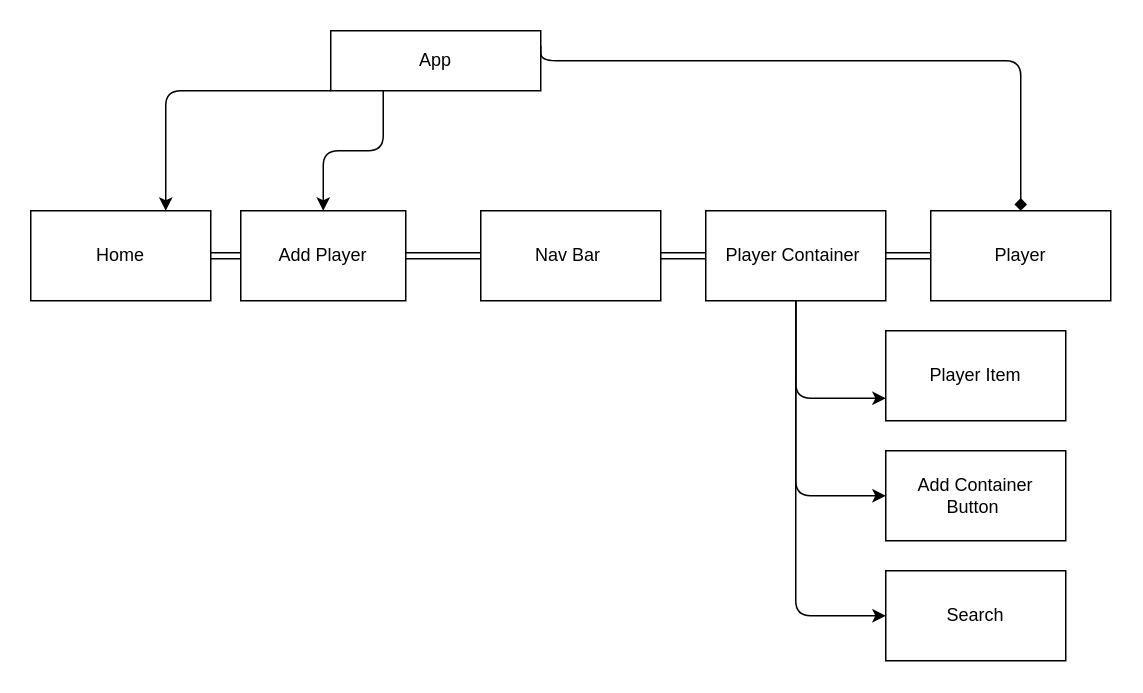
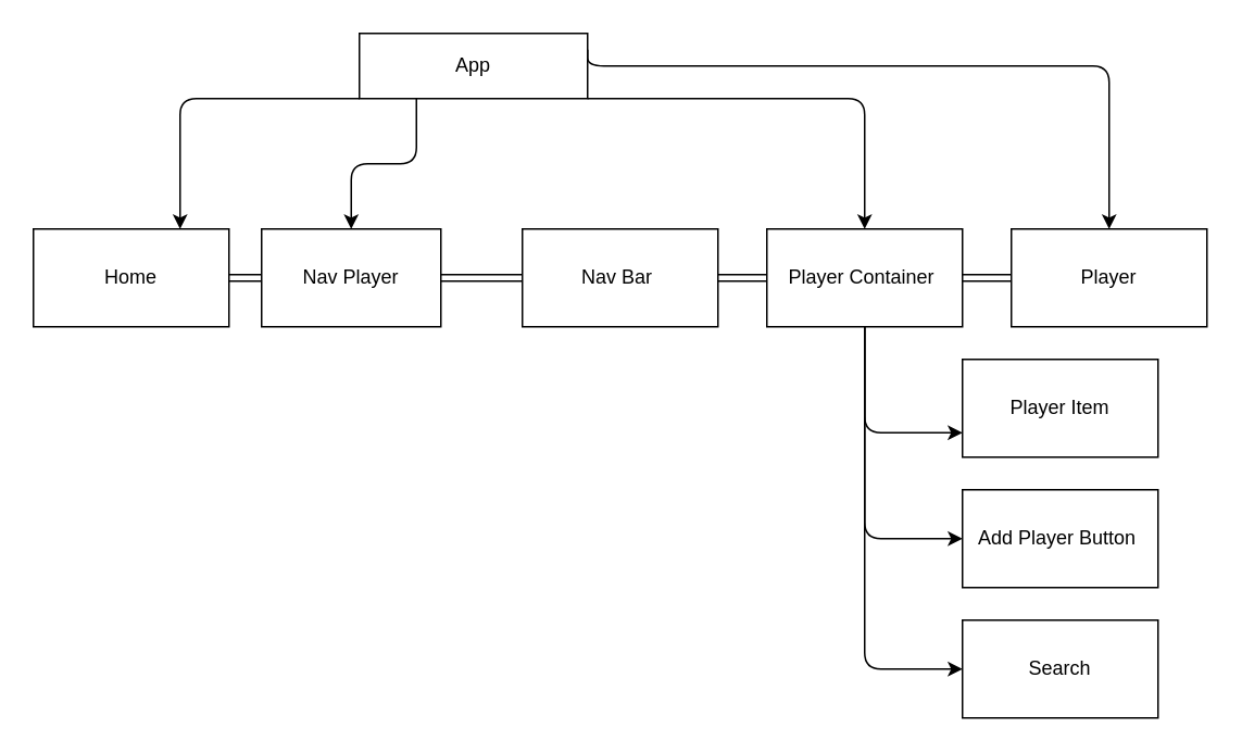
+ <mxCell id="2" style="edgeStyle=orthogonalEdgeStyle;html=1;exitX=1;exitY=1;exitDx=0;exitDy=0;entryX=0.5;entryY=0;entryDx=0;entryDy=0;" parent="1" source="5" target="12" edge="1"><mxGeometry relative="1" as="geometry"><Array as="points"><mxPoint x="530" y="60" /></Array></mxGeometry></mxCell>
- <mxCell id="21" style="edgeStyle=orthogonalEdgeStyle;html=1;exitX=1;exitY=0.25;exitDx=0;exitDy=0;endArrow=diamond;" parent="1" source="5" target="20" edge="1"><mxGeometry relative="1" as="geometry"><Array as="points"><mxPoint x="360" y="40" /><mxPoint x="680" y="40" /></Array><mxPoint x="510" y="40" as="sourcePoint" /><mxPoint x="680" y="120" as="targetPoint" /></mxGeometry></mxCell>
+ <mxCell id="21" style="edgeStyle=orthogonalEdgeStyle;html=1;exitX=1;exitY=0.25;exitDx=0;exitDy=0;" parent="1" source="5" target="20" edge="1"><mxGeometry relative="1" as="geometry"><Array as="points"><mxPoint x="360" y="40" /><mxPoint x="680" y="40" /></Array><mxPoint x="510" y="40" as="sourcePoint" /><mxPoint x="680" y="120" as="targetPoint" /></mxGeometry></mxCell>
- <mxCell id="19" value="Add Player" style="whiteSpace=wrap;html=1;" parent="1" vertex="1"><mxGeometry x="160" y="140" width="110" height="60" as="geometry" /></mxCell>
+ <mxCell id="19" value="Nav Player" style="whiteSpace=wrap;html=1;" parent="1" vertex="1"><mxGeometry x="160" y="140" width="110" height="60" as="geometry" /></mxCell>
- <mxCell id="16" value="Add Container Button&amp;nbsp;" style="whiteSpace=wrap;html=1;" parent="1" vertex="1"><mxGeometry x="590" y="300" width="120" height="60" as="geometry" /></mxCell>
+ <mxCell id="16" value="Add Player Button&amp;nbsp;" style="whiteSpace=wrap;html=1;" parent="1" vertex="1"><mxGeometry x="590" y="300" width="120" height="60" as="geometry" /></mxCell>
